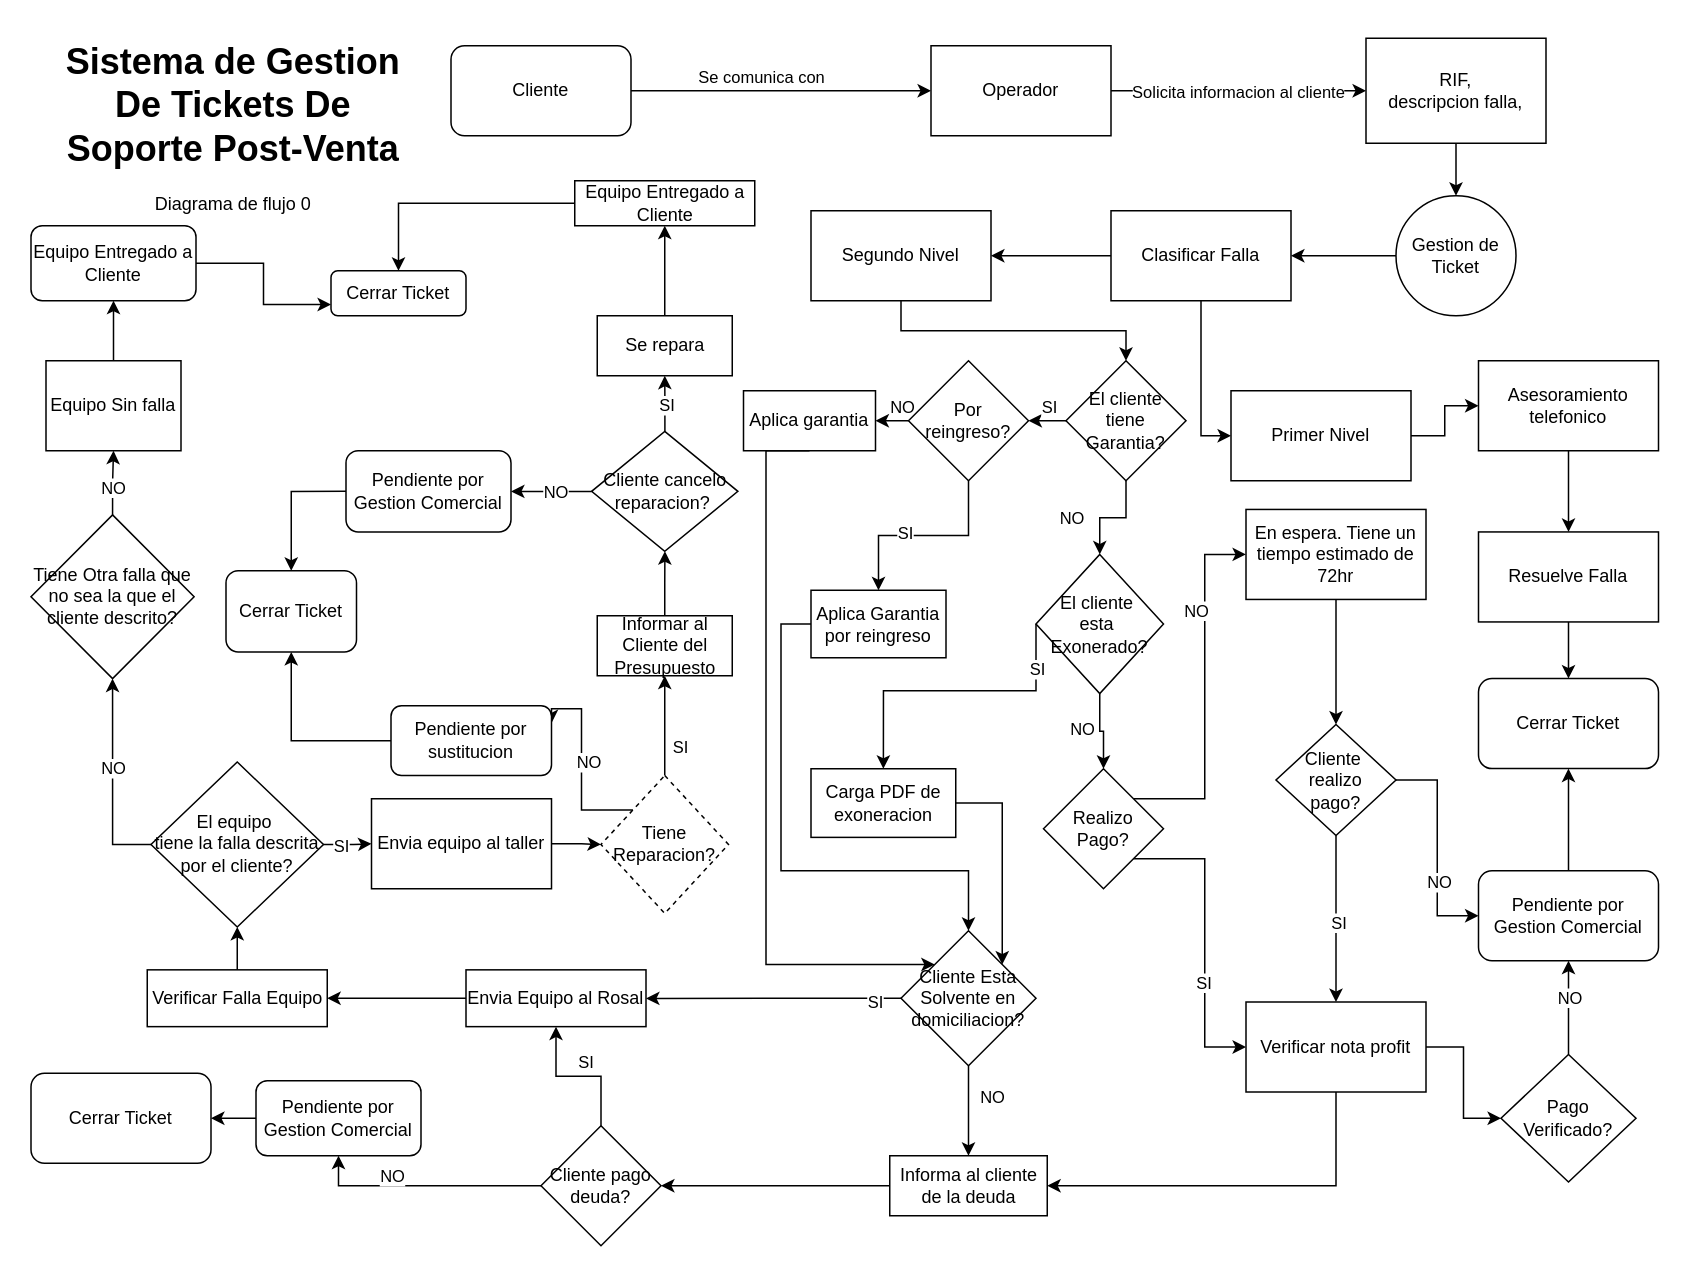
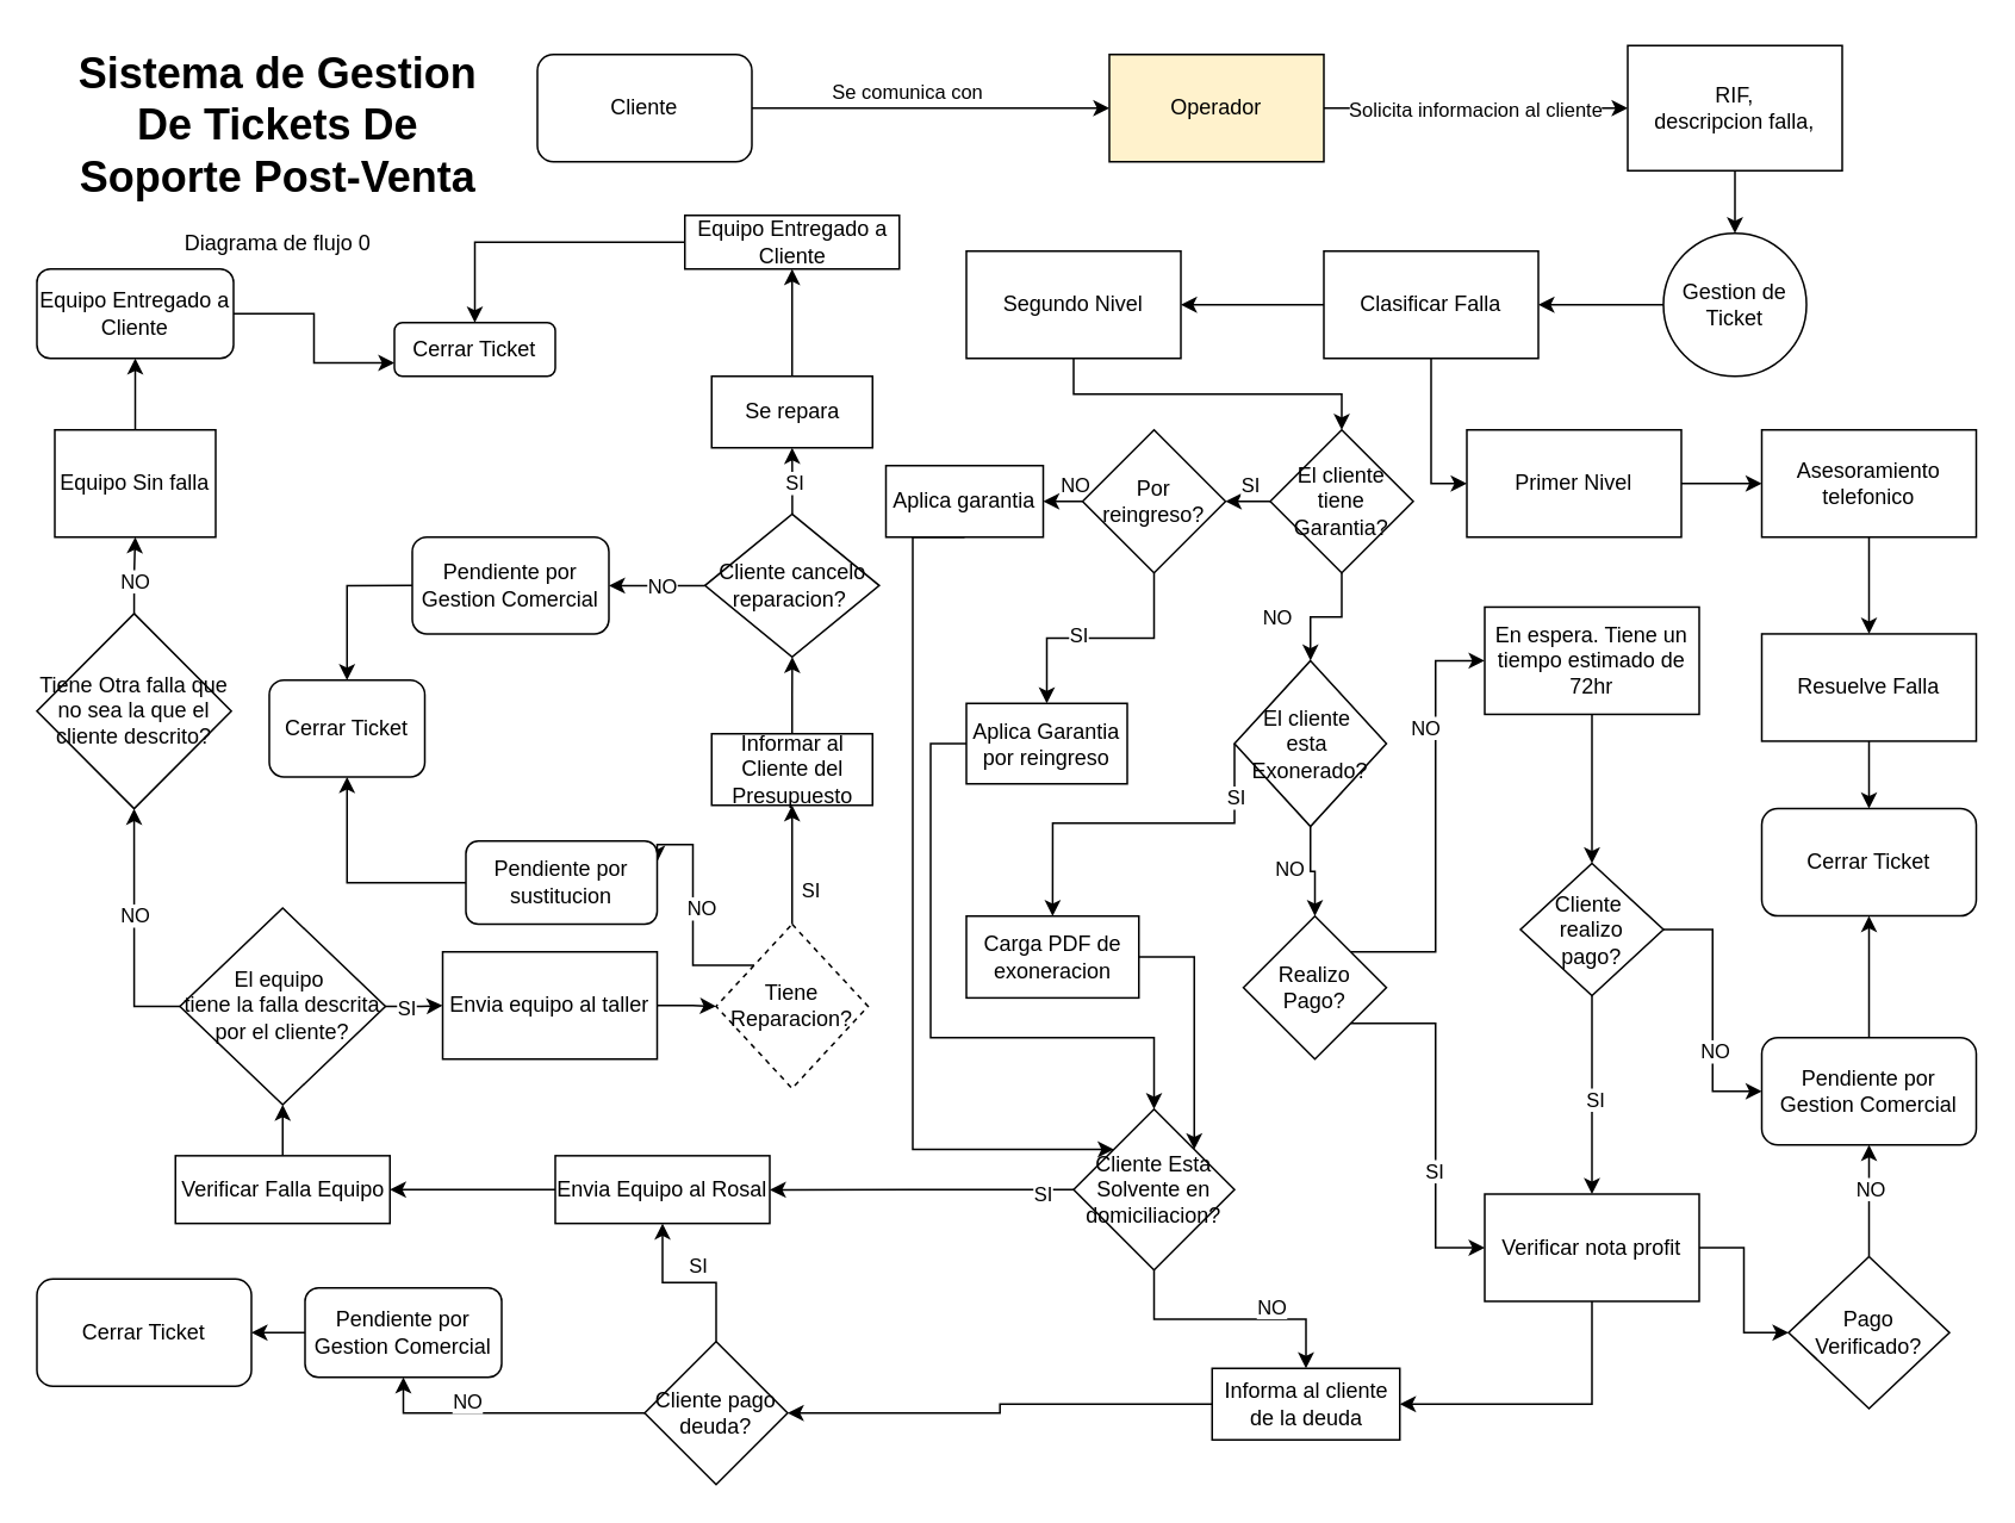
- <mxCell id="20" value="Operador" style="whiteSpace=wrap;html=1;" parent="1" vertex="1"><mxGeometry x="620" y="30" width="120" height="60" as="geometry" /></mxCell>
+ <mxCell id="20" value="Operador" style="whiteSpace=wrap;html=1;fillColor=#fff2cc;" parent="1" vertex="1"><mxGeometry x="620" y="30" width="120" height="60" as="geometry" /></mxCell>
- <mxCell id="13" value="Primer Nivel" style="whiteSpace=wrap;html=1;" parent="1" vertex="1"><mxGeometry x="820" y="260" width="120" height="60" as="geometry" /></mxCell>
+ <mxCell id="13" value="Primer Nivel" style="whiteSpace=wrap;html=1;" parent="1" vertex="1"><mxGeometry x="820" y="240" width="120" height="60" as="geometry" /></mxCell>
- <mxCell id="70" value="Informa al cliente de la deuda" style="whiteSpace=wrap;html=1;rounded=0;" parent="1" vertex="1"><mxGeometry x="592.5" y="770" width="105" height="40" as="geometry" /></mxCell>
+ <mxCell id="70" value="Informa al cliente de la deuda" style="whiteSpace=wrap;html=1;rounded=0;" parent="1" vertex="1"><mxGeometry x="677.5" y="765" width="105" height="40" as="geometry" /></mxCell>
